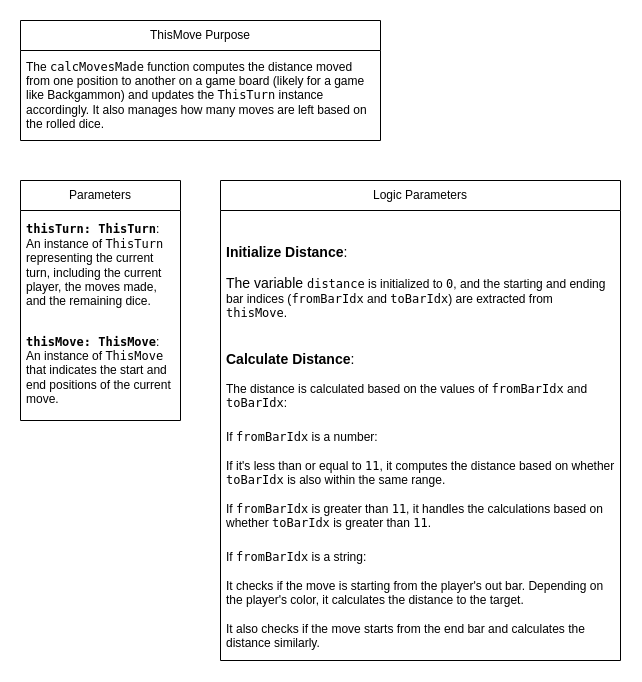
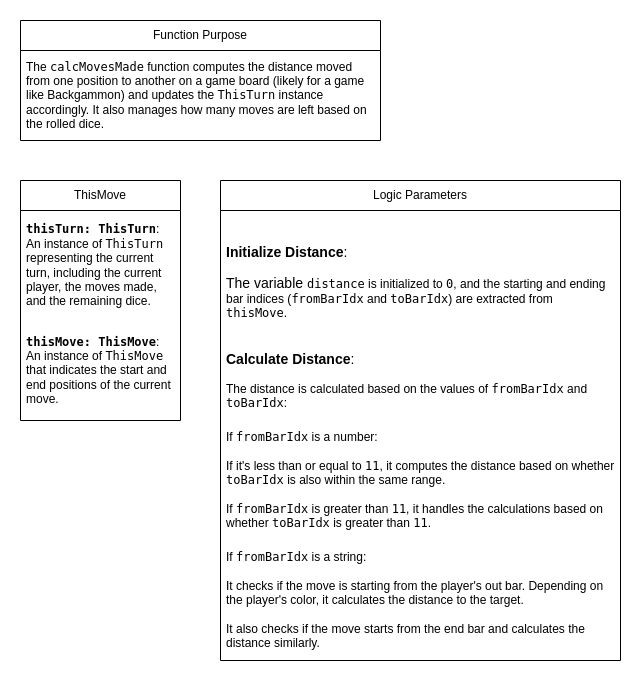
- <mxCell id="2" value="ThisMove Purpose" style="swimlane;fontStyle=0;childLayout=stackLayout;horizontal=1;startSize=30;horizontalStack=0;resizeParent=1;resizeParentMax=0;resizeLast=0;collapsible=1;marginBottom=0;whiteSpace=wrap;html=1;" vertex="1" parent="1"><mxGeometry x="20" y="20" width="360" height="120" as="geometry" /></mxCell>
+ <mxCell id="2" value="Function Purpose" style="swimlane;fontStyle=0;childLayout=stackLayout;horizontal=1;startSize=30;horizontalStack=0;resizeParent=1;resizeParentMax=0;resizeLast=0;collapsible=1;marginBottom=0;whiteSpace=wrap;html=1;" vertex="1" parent="1"><mxGeometry x="20" y="20" width="360" height="120" as="geometry" /></mxCell>
- <mxCell id="4" value="Parameters" style="swimlane;fontStyle=0;childLayout=stackLayout;horizontal=1;startSize=30;horizontalStack=0;resizeParent=1;resizeParentMax=0;resizeLast=0;collapsible=1;marginBottom=0;whiteSpace=wrap;html=1;" vertex="1" parent="1"><mxGeometry x="20" y="180" width="160" height="240" as="geometry" /></mxCell>
+ <mxCell id="4" value="ThisMove" style="swimlane;fontStyle=0;childLayout=stackLayout;horizontal=1;startSize=30;horizontalStack=0;resizeParent=1;resizeParentMax=0;resizeLast=0;collapsible=1;marginBottom=0;whiteSpace=wrap;html=1;" vertex="1" parent="1"><mxGeometry x="20" y="180" width="160" height="240" as="geometry" /></mxCell>
